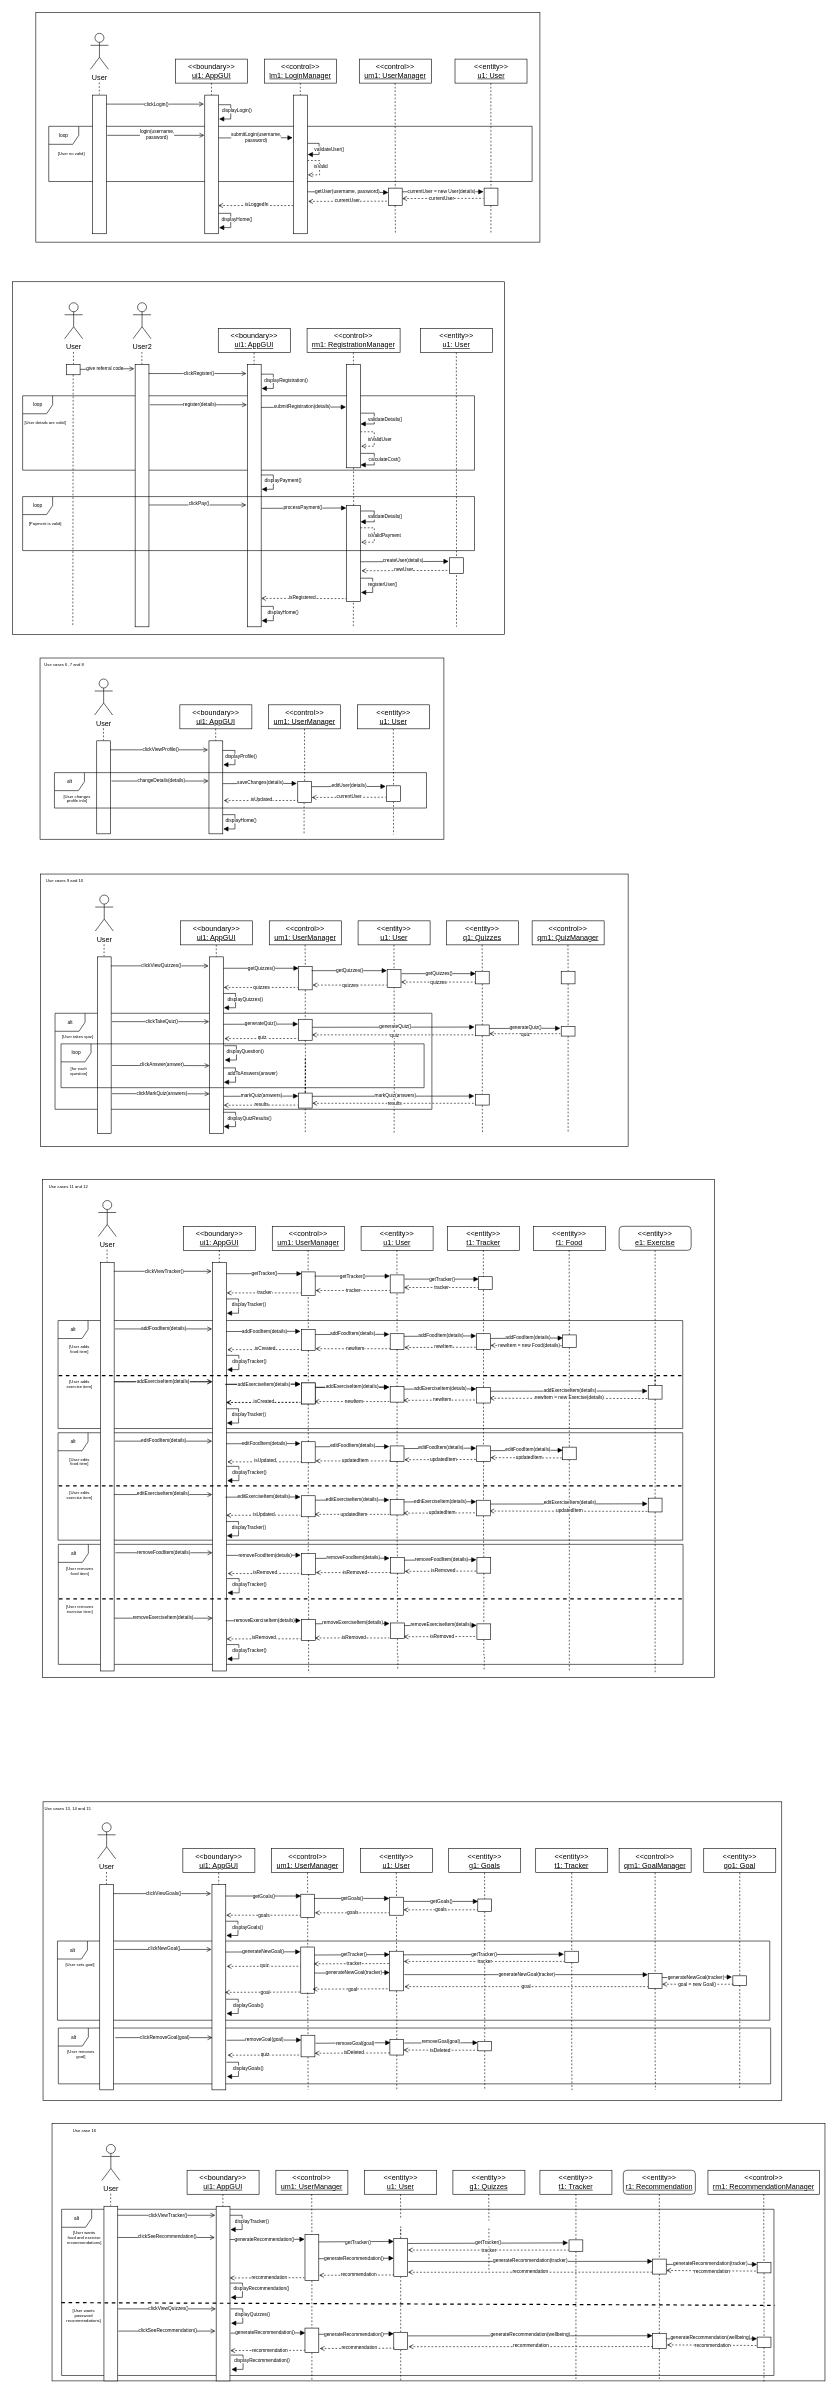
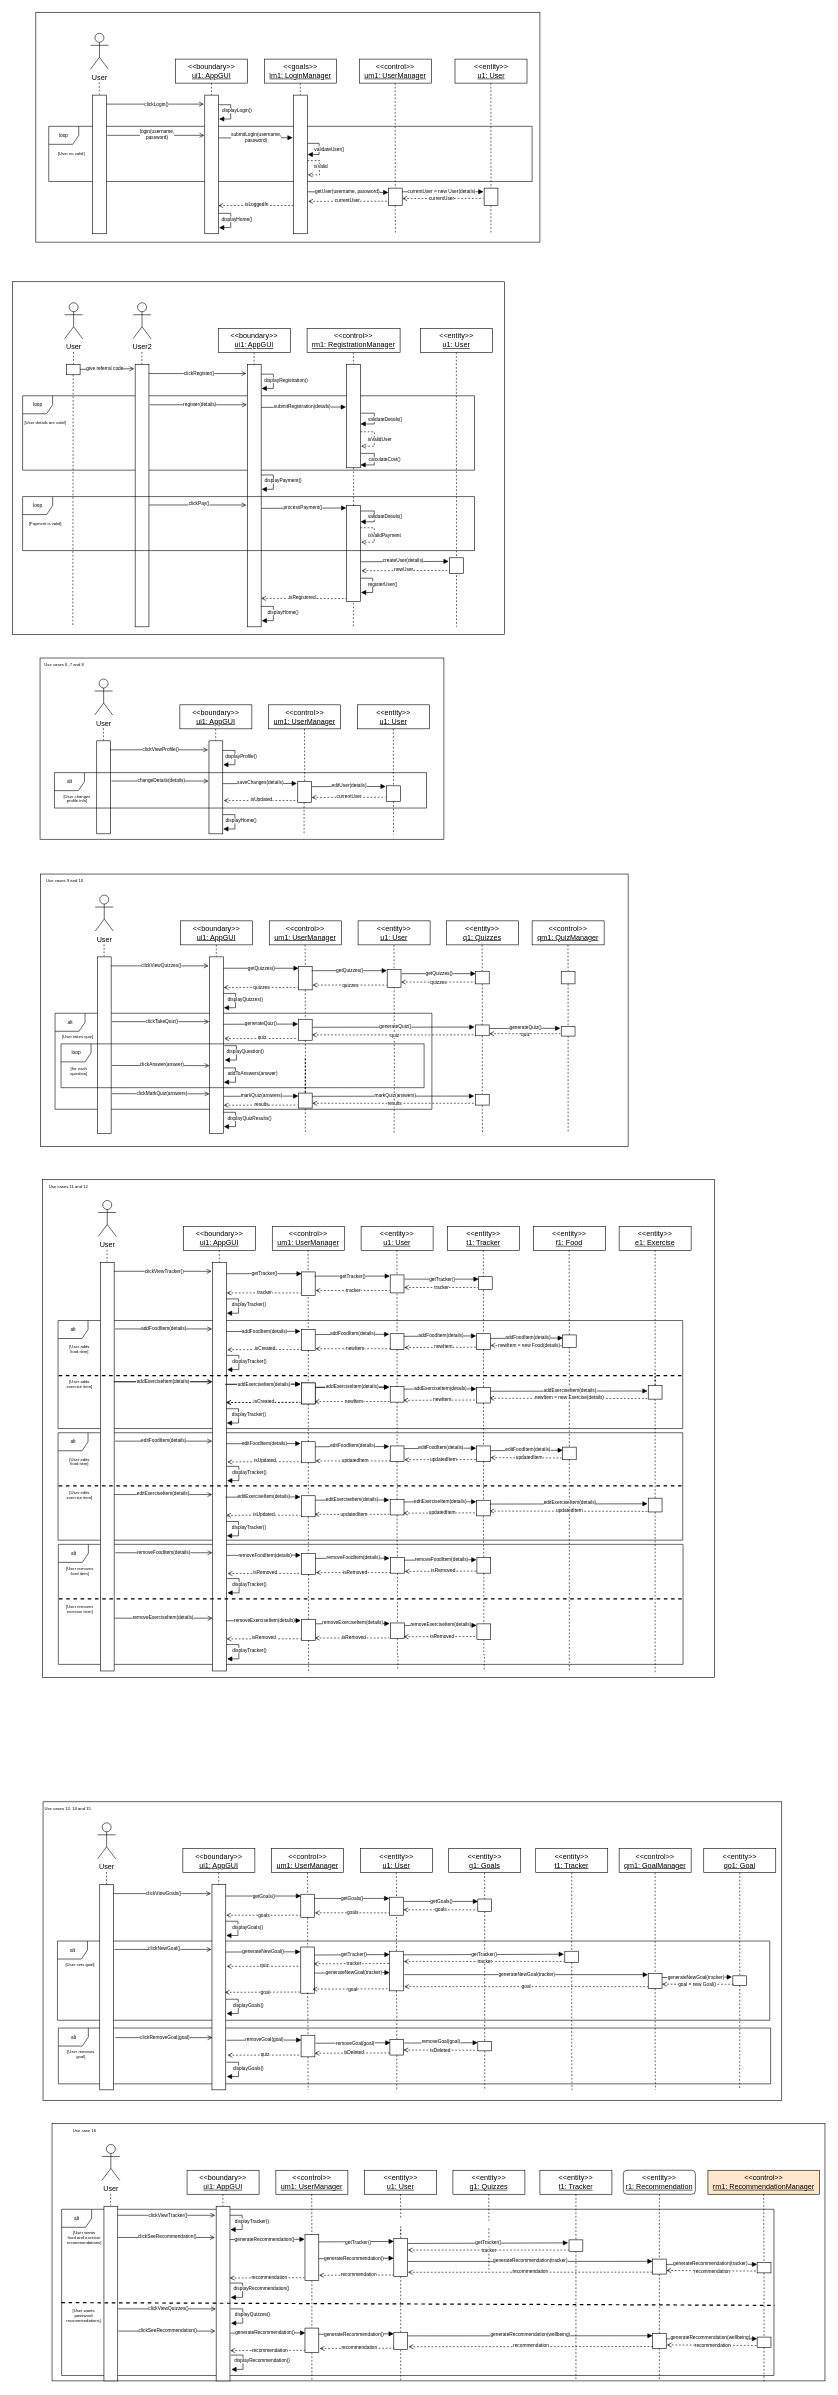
- <mxCell id="31" value="&amp;lt;&amp;lt;control&amp;gt;&amp;gt;&lt;br&gt;&lt;u&gt;lm1: LoginManager&lt;/u&gt;" style="rounded=0;whiteSpace=wrap;html=1;" parent="1" vertex="1"><mxGeometry x="440" y="98" width="120" height="40" as="geometry" /></mxCell>
+ <mxCell id="31" value="&amp;lt;&amp;lt;goals&amp;gt;&amp;gt;&lt;br&gt;&lt;u&gt;lm1: LoginManager&lt;/u&gt;" style="rounded=0;whiteSpace=wrap;html=1;" parent="1" vertex="1"><mxGeometry x="440" y="98" width="120" height="40" as="geometry" /></mxCell>
- <mxCell id="274" value="&amp;lt;&amp;lt;entity&amp;gt;&amp;gt;&lt;br&gt;&lt;u&gt;e1: Exercise&lt;/u&gt;" style="whiteSpace=wrap;html=1;rounded=1;" parent="1" vertex="1"><mxGeometry x="1031" y="2043" width="120" height="40" as="geometry" /></mxCell>
+ <mxCell id="274" value="&amp;lt;&amp;lt;entity&amp;gt;&amp;gt;&lt;br&gt;&lt;u&gt;e1: Exercise&lt;/u&gt;" style="rounded=0;whiteSpace=wrap;html=1;" parent="1" vertex="1"><mxGeometry x="1031" y="2043" width="120" height="40" as="geometry" /></mxCell>
- <mxCell id="561" value="&amp;lt;&amp;lt;control&amp;gt;&amp;gt;&lt;br style=&quot;border-color: var(--border-color);&quot;&gt;&lt;u style=&quot;border-color: var(--border-color);&quot;&gt;rm1: RecommendationManager&lt;/u&gt;" style="rounded=0;whiteSpace=wrap;html=1;" vertex="1" parent="1"><mxGeometry x="1179" y="3616" width="186" height="40" as="geometry" /></mxCell>
+ <mxCell id="561" value="&amp;lt;&amp;lt;control&amp;gt;&amp;gt;&lt;br style=&quot;border-color: var(--border-color);&quot;&gt;&lt;u style=&quot;border-color: var(--border-color);&quot;&gt;rm1: RecommendationManager&lt;/u&gt;" style="rounded=0;whiteSpace=wrap;html=1;fillColor=#ffe6cc;" vertex="1" parent="1"><mxGeometry x="1179" y="3616" width="186" height="40" as="geometry" /></mxCell>
